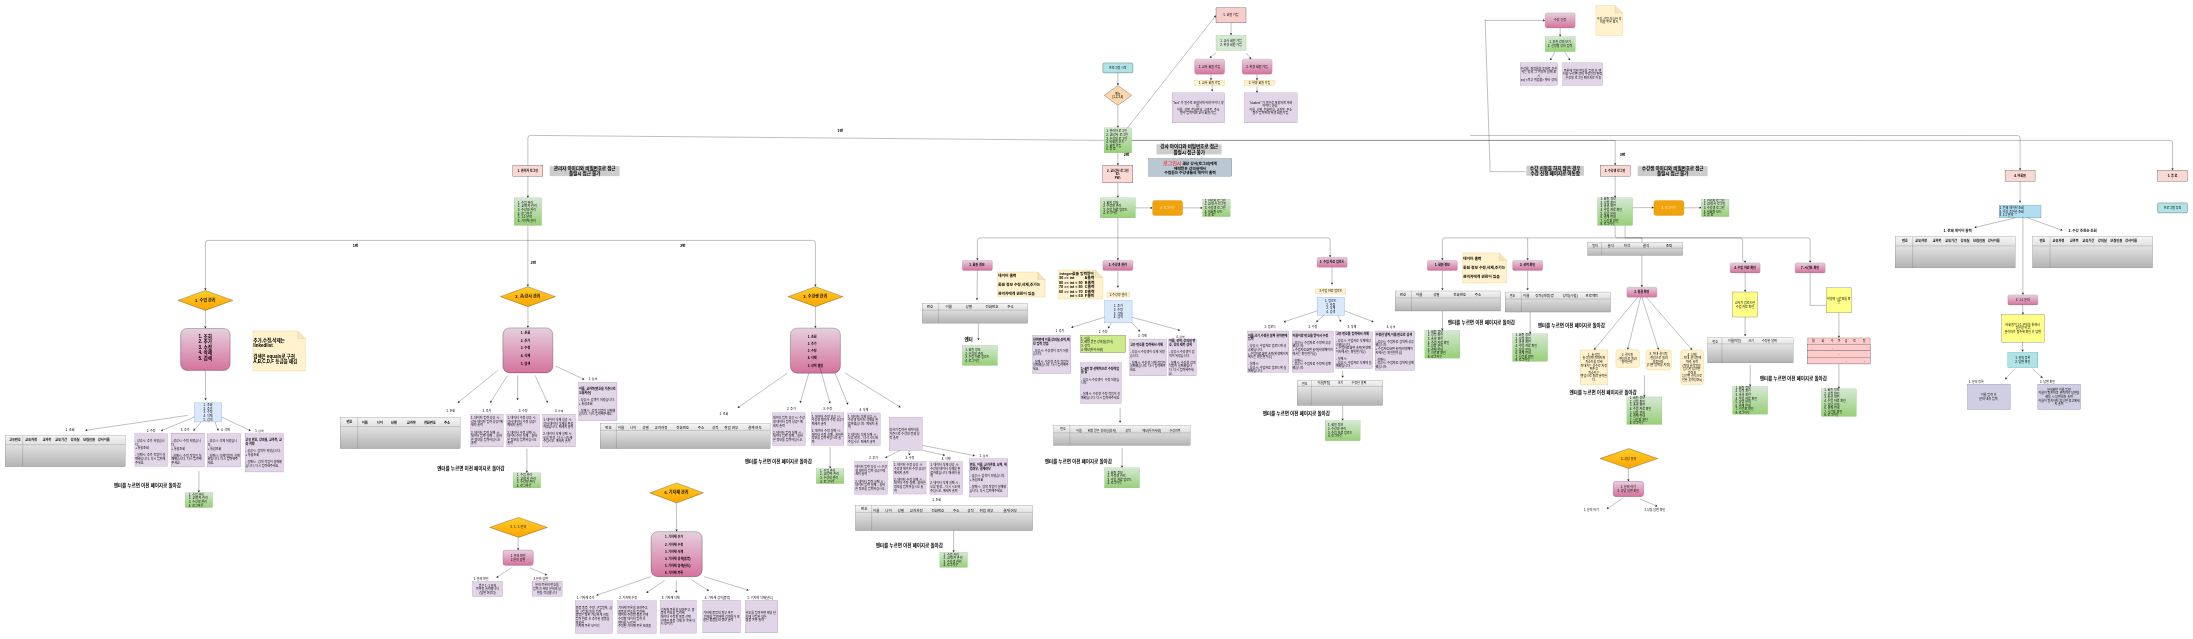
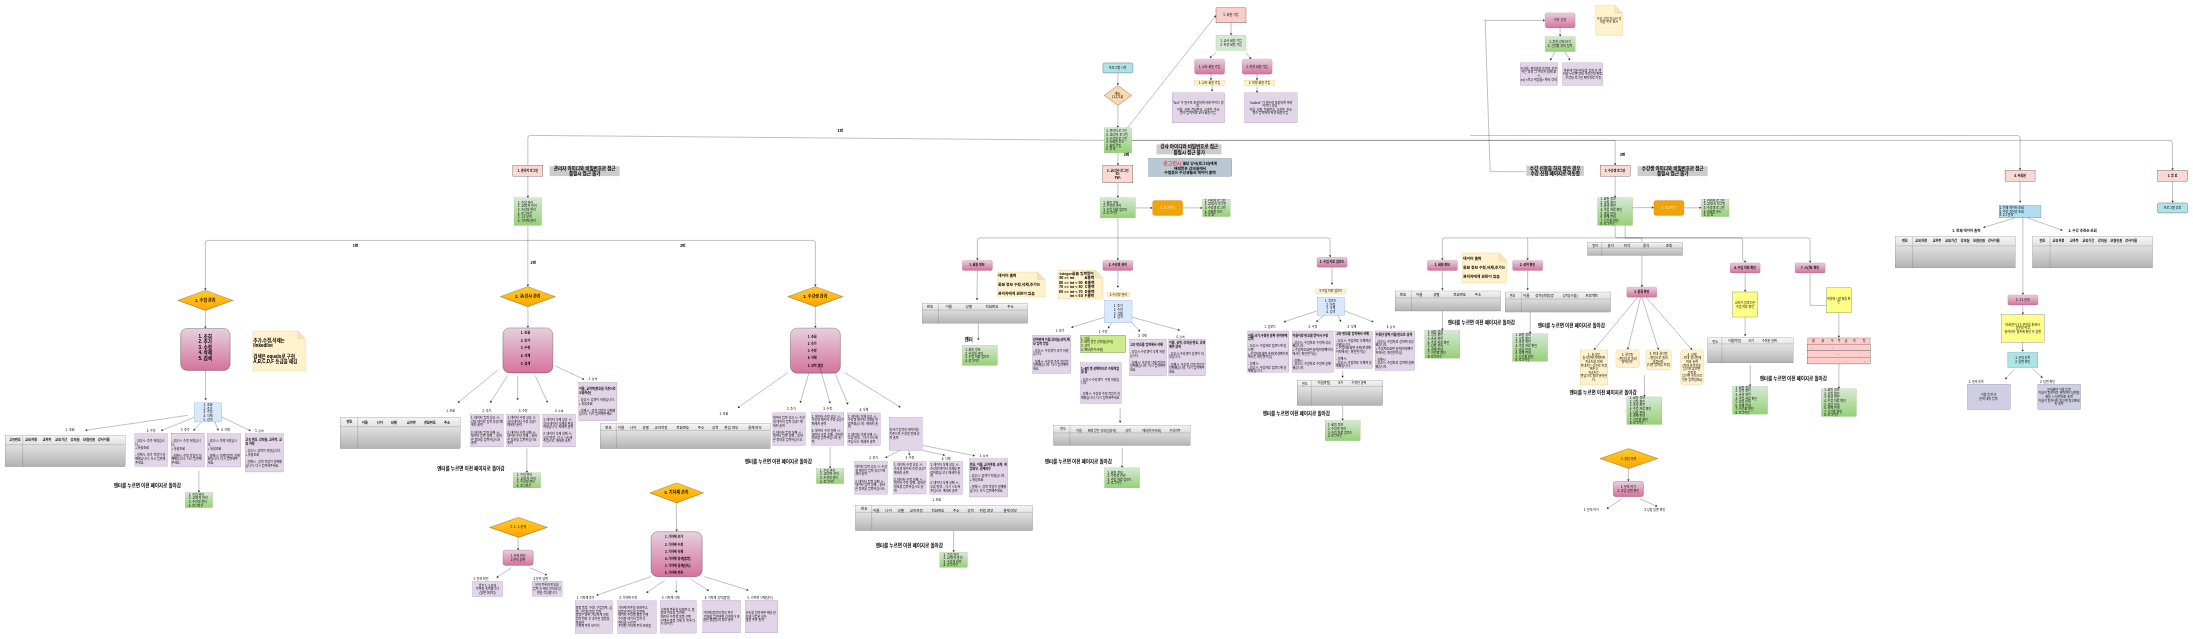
+ <mxCell id="127" value="" style="edgeStyle=orthogonalEdgeStyle;rounded=0;orthogonalLoop=1;jettySize=auto;html=1;entryX=0.5;entryY=0;entryDx=0;entryDy=0;" parent="1" source="128" target="129" edge="1"><mxGeometry relative="1" as="geometry"><mxPoint x="8689.75" y="803" as="targetPoint" /></mxGeometry></mxCell>
- <mxCell id="133" value="&lt;font style=&quot;font-size: 14px&quot;&gt;&lt;b&gt;1. 전체 데이터 출력&lt;/b&gt;&lt;/font&gt;" style="text;html=1;align=center;verticalAlign=middle;resizable=0;points=[];autosize=1;" parent="1" vertex="1"><mxGeometry x="7759.75" y="910" width="140" height="20" as="geometry" /></mxCell>
+ <mxCell id="133" value="&lt;font style=&quot;font-size: 14px&quot;&gt;&lt;b&gt;1. 전체 데이터 출력&lt;/b&gt;&lt;/font&gt;" style="text;html=1;align=center;verticalAlign=middle;resizable=0;points=[];autosize=1;" parent="1" vertex="1"><mxGeometry x="7794.75" y="910" width="140" height="20" as="geometry" /></mxCell>
- <mxCell id="94" value="&lt;br&gt;&lt;span style=&quot;font-family: &amp;#34;helvetica&amp;#34;&quot;&gt;&lt;b&gt;이름,크기,수정한 날짜 한꺼번에 입력&lt;br&gt;&lt;/b&gt;&lt;br&gt;- 성공시: 수업자료 업로드에 성공했습니다.&lt;br&gt;&lt;/span&gt;+ 수업자료화면 출력(학생페이지에서는 확인만가능)&lt;br style=&quot;font-family: &amp;#34;helvetica&amp;#34;&quot;&gt;&lt;span style=&quot;font-family: &amp;#34;helvetica&amp;#34;&quot;&gt;&lt;br&gt;- 실패시:&amp;nbsp;&lt;br&gt;- 성공시: 수업자료 업로드에 실패했습니다.&lt;/span&gt;" style="whiteSpace=wrap;html=1;aspect=fixed;align=left;fillColor=#e1d5e7;strokeColor=#9673a6;" parent="1" vertex="1"><mxGeometry x="4990" y="1322.5" width="164.75" height="164.75" as="geometry" /></mxCell>
+ <mxCell id="94" value="&lt;br&gt;&lt;span style=&quot;font-family: &amp;#34;helvetica&amp;#34;&quot;&gt;&lt;b&gt;이름,크기,수정한 날짜 한꺼번에 입력&lt;br&gt;&lt;/b&gt;&lt;br&gt;- 성공시: 수업자료 업로드에 않으면.&lt;br&gt;&lt;/span&gt;+ 수업자료화면 출력(학생페이지에서는 확인만가능)&lt;br style=&quot;font-family: &amp;#34;helvetica&amp;#34;&quot;&gt;&lt;span style=&quot;font-family: &amp;#34;helvetica&amp;#34;&quot;&gt;&lt;br&gt;- 실패시:&amp;nbsp;&lt;br&gt;- 성공시: 수업자료 업로드에 실패했습니다.&lt;/span&gt;" style="whiteSpace=wrap;html=1;aspect=fixed;align=left;fillColor=#e1d5e7;strokeColor=#9673a6;" parent="1" vertex="1"><mxGeometry x="4990" y="1322.5" width="164.75" height="164.75" as="geometry" /></mxCell>
- <mxCell id="100" value="&lt;b&gt;이름, 성적, 강의실 번호, 강의 제목 검색&lt;br&gt;&lt;/b&gt;&lt;br&gt;&lt;span style=&quot;font-family: &amp;#34;helvetica&amp;#34;&quot;&gt;- 성공시:수강생이 검색이 되었습니다.&lt;/span&gt;&lt;span style=&quot;font-family: &amp;#34;helvetica&amp;#34;&quot;&gt;&lt;br&gt;&lt;/span&gt;&lt;br style=&quot;font-family: &amp;#34;helvetica&amp;#34;&quot;&gt;&lt;span style=&quot;font-family: &amp;#34;helvetica&amp;#34;&quot;&gt;- 실패시:&amp;nbsp;&lt;/span&gt;&lt;span style=&quot;font-family: &amp;#34;helvetica&amp;#34;&quot;&gt;수강생&amp;nbsp;&lt;/span&gt;&lt;span style=&quot;font-family: &amp;#34;helvetica&amp;#34;&quot;&gt;검색 작업이 실패했습니다.&amp;nbsp;&lt;/span&gt;&lt;span style=&quot;font-family: &amp;#34;helvetica&amp;#34;&quot;&gt;다시 입력해주세요.&lt;/span&gt;" style="whiteSpace=wrap;html=1;aspect=fixed;align=left;fillColor=#e1d5e7;strokeColor=#9673a6;" parent="1" vertex="1"><mxGeometry x="4674.12" y="1354.75" width="110" height="147" as="geometry" /></mxCell>
+ <mxCell id="100" value="&lt;b&gt;이름, 성적, 강의실 번호, 강의 제목 검색&lt;br&gt;&lt;/b&gt;&lt;br&gt;&lt;span style=&quot;font-family: &amp;#34;helvetica&amp;#34;&quot;&gt;- 성공시:수강생이 검색이 되었습니다.&lt;/span&gt;&lt;span style=&quot;font-family: &amp;#34;helvetica&amp;#34;&quot;&gt;&lt;br&gt;&lt;/span&gt;&lt;br style=&quot;font-family: &amp;#34;helvetica&amp;#34;&quot;&gt;&lt;span style=&quot;font-family: &amp;#34;helvetica&amp;#34;&quot;&gt;- 실패시:&amp;nbsp;&lt;/span&gt;&lt;span style=&quot;font-family: &amp;#34;helvetica&amp;#34;&quot;&gt;수강생&amp;nbsp;&lt;/span&gt;&lt;span style=&quot;font-family: &amp;#34;helvetica&amp;#34;&quot;&gt;검색 작업이 실패했습니다.&amp;nbsp;&lt;/span&gt;&lt;span style=&quot;font-family: &amp;#34;helvetica&amp;#34;&quot;&gt;다시 입력해주세요.&lt;/span&gt;" style="whiteSpace=wrap;html=1;aspect=fixed;align=left;fillColor=#e1d5e7;strokeColor=#9673a6;" parent="1" vertex="1"><mxGeometry x="4674.12" y="1354.75" width="147" height="147" as="geometry" /></mxCell>
